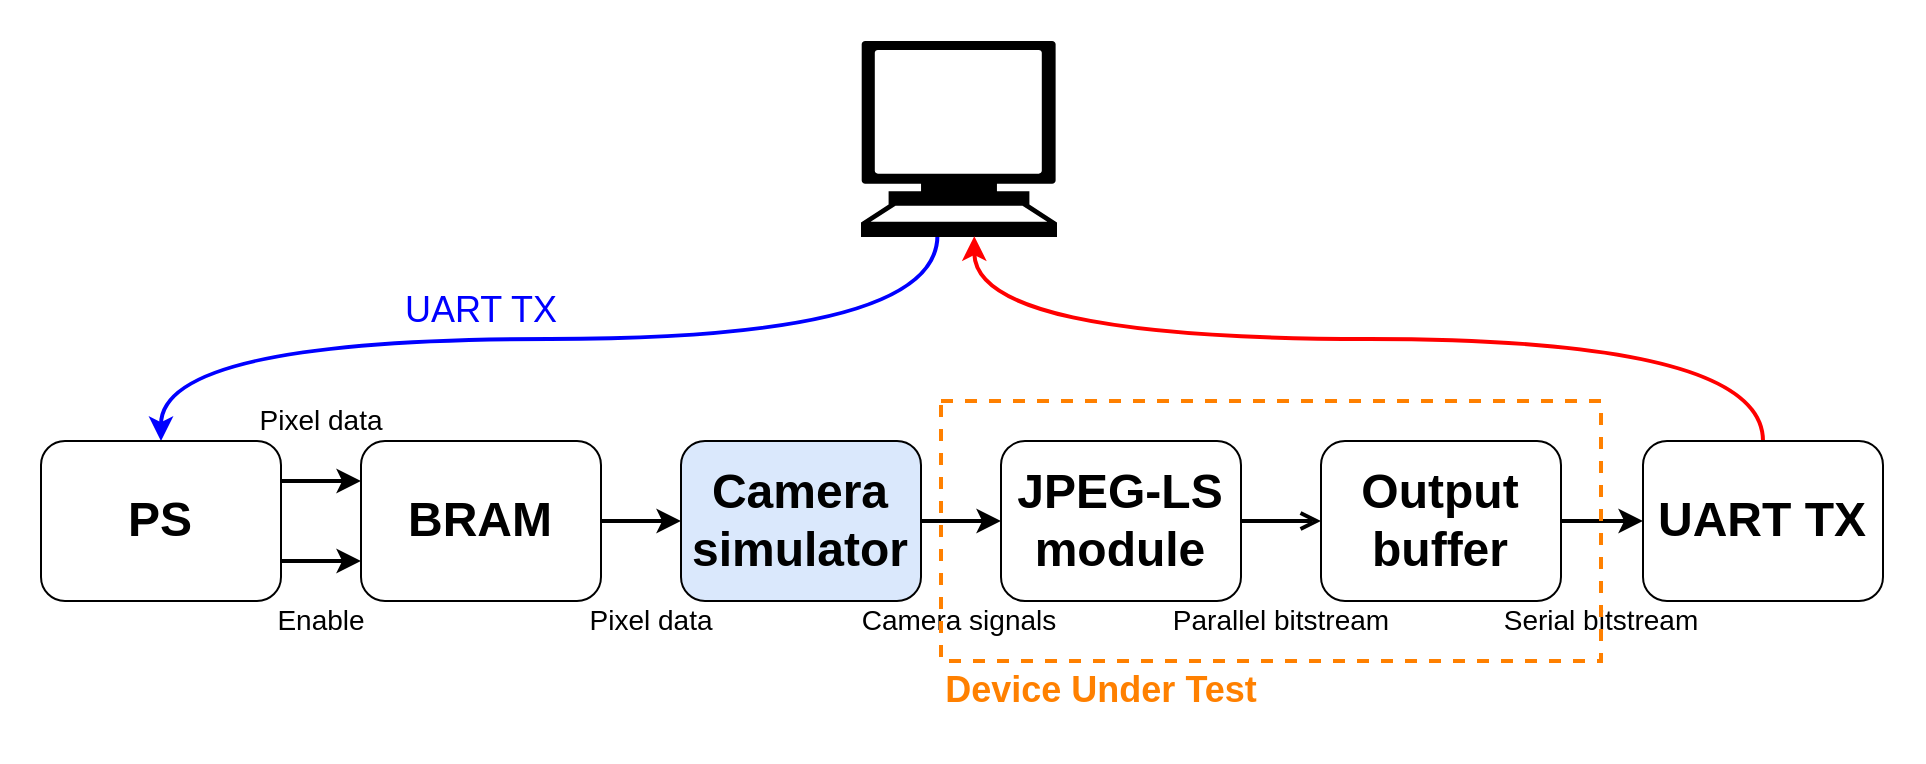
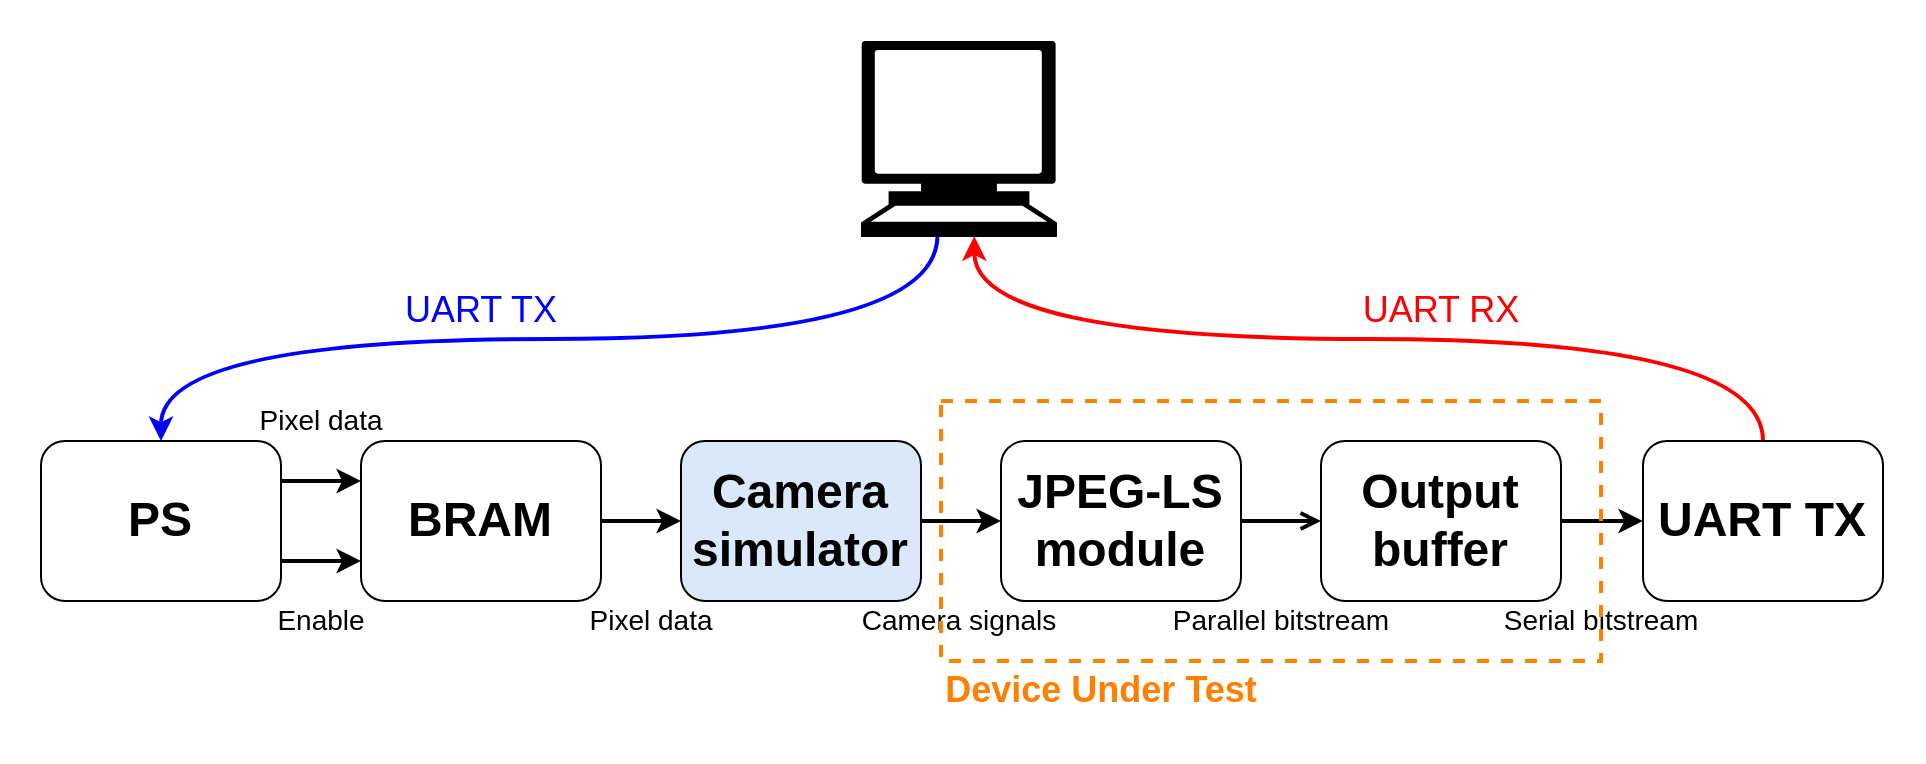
+ <mxCell id="18" value="UART RX" style="text;html=1;align=center;verticalAlign=middle;resizable=0;points=[];autosize=1;fontSize=18;fontColor=#FF0000;" vertex="1" parent="1"><mxGeometry x="675" y="140" width="90" height="30" as="geometry" /></mxCell>
